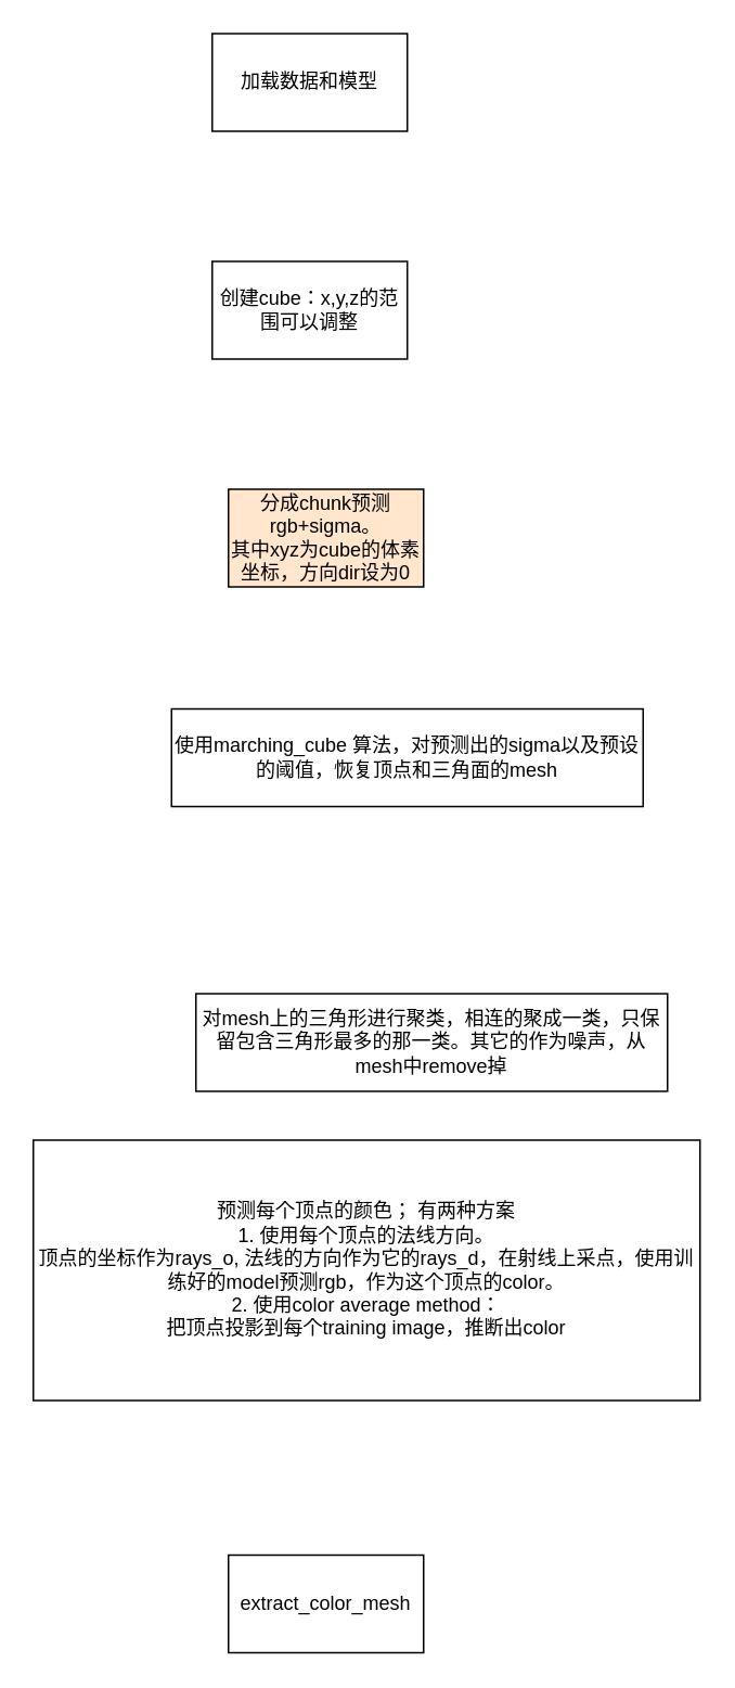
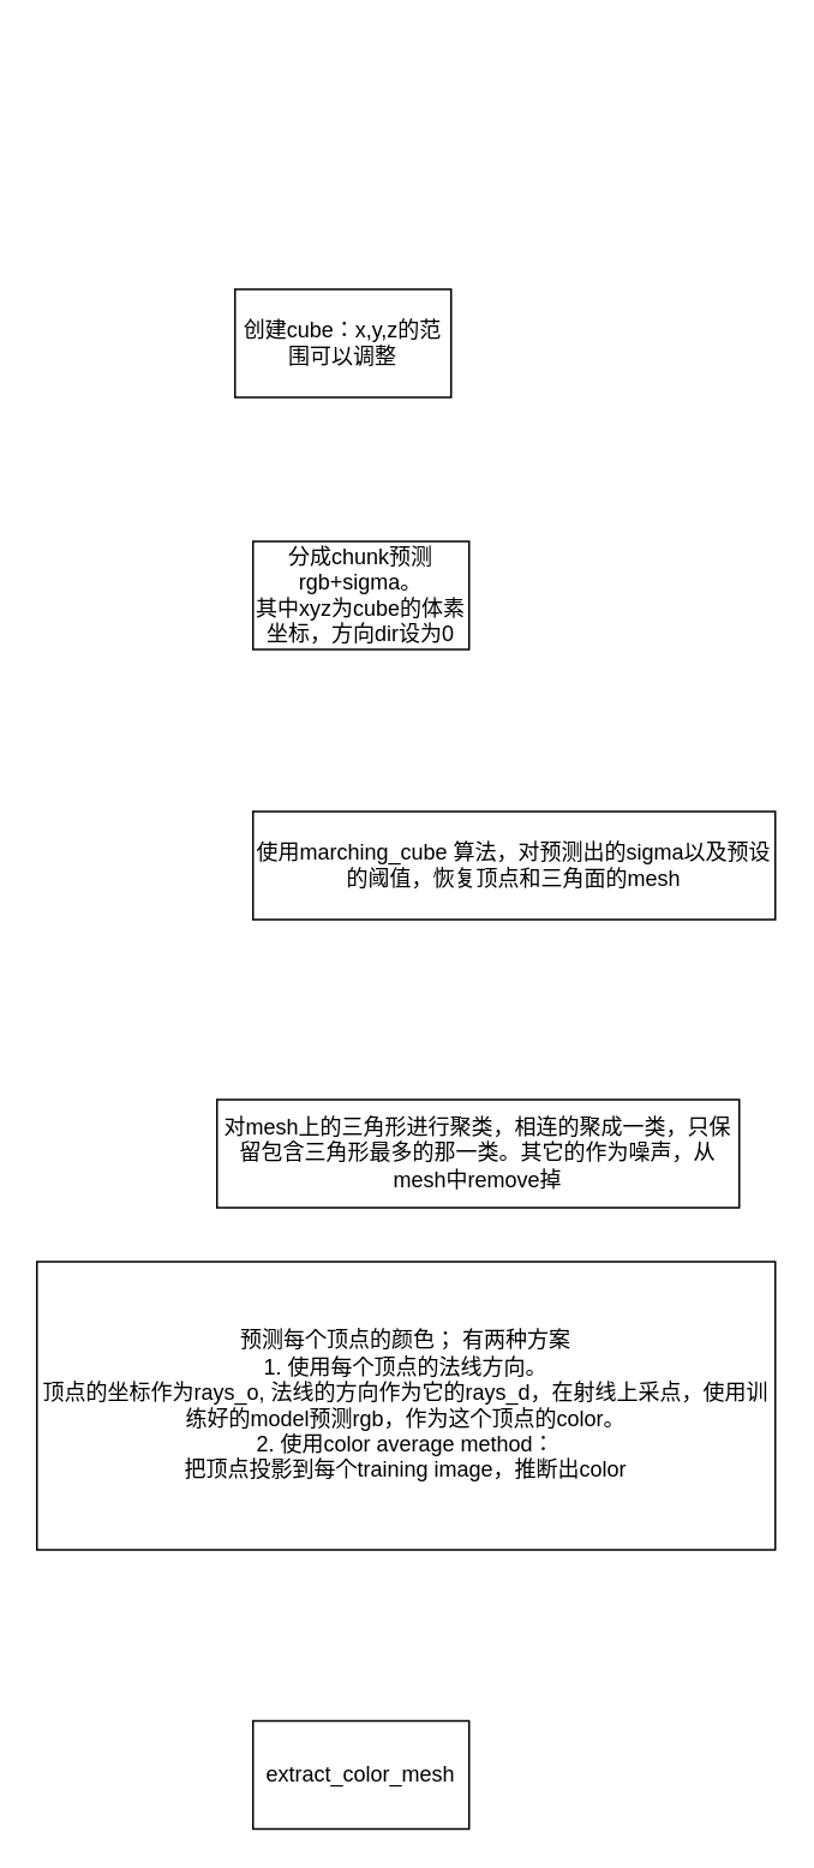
- <mxCell id="2" value="加载数据和模型" style="rounded=0;whiteSpace=wrap;html=1;" vertex="1" parent="1"><mxGeometry x="130" y="20" width="120" height="60" as="geometry" /></mxCell>
- <mxCell id="4" value="分成chunk预测rgb+sigma。&lt;br&gt;其中xyz为cube的体素坐标，方向dir设为0" style="rounded=0;whiteSpace=wrap;html=1;fillColor=#ffe6cc;" vertex="1" parent="1"><mxGeometry x="140" y="300" width="120" height="60" as="geometry" /></mxCell>
+ <mxCell id="4" value="分成chunk预测rgb+sigma。&lt;br&gt;其中xyz为cube的体素坐标，方向dir设为0" style="rounded=0;whiteSpace=wrap;html=1;" vertex="1" parent="1"><mxGeometry x="140" y="300" width="120" height="60" as="geometry" /></mxCell>
- <mxCell id="5" value="使用marching_cube 算法，对预测出的sigma以及预设的阈值，恢复顶点和三角面的mesh" style="rounded=0;whiteSpace=wrap;html=1;" vertex="1" parent="1"><mxGeometry x="105" y="435" width="290" height="60" as="geometry" /></mxCell>
+ <mxCell id="5" value="使用marching_cube 算法，对预测出的sigma以及预设的阈值，恢复顶点和三角面的mesh" style="rounded=0;whiteSpace=wrap;html=1;" vertex="1" parent="1"><mxGeometry x="140" y="450" width="290" height="60" as="geometry" /></mxCell>
